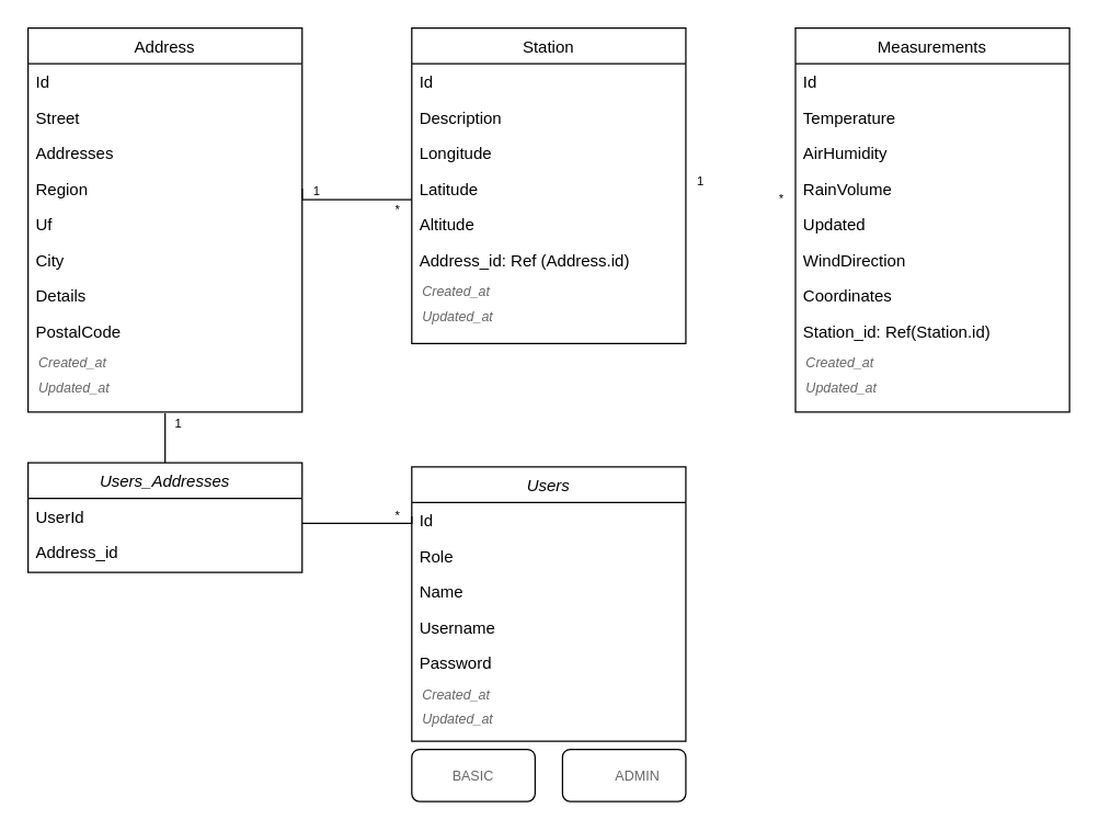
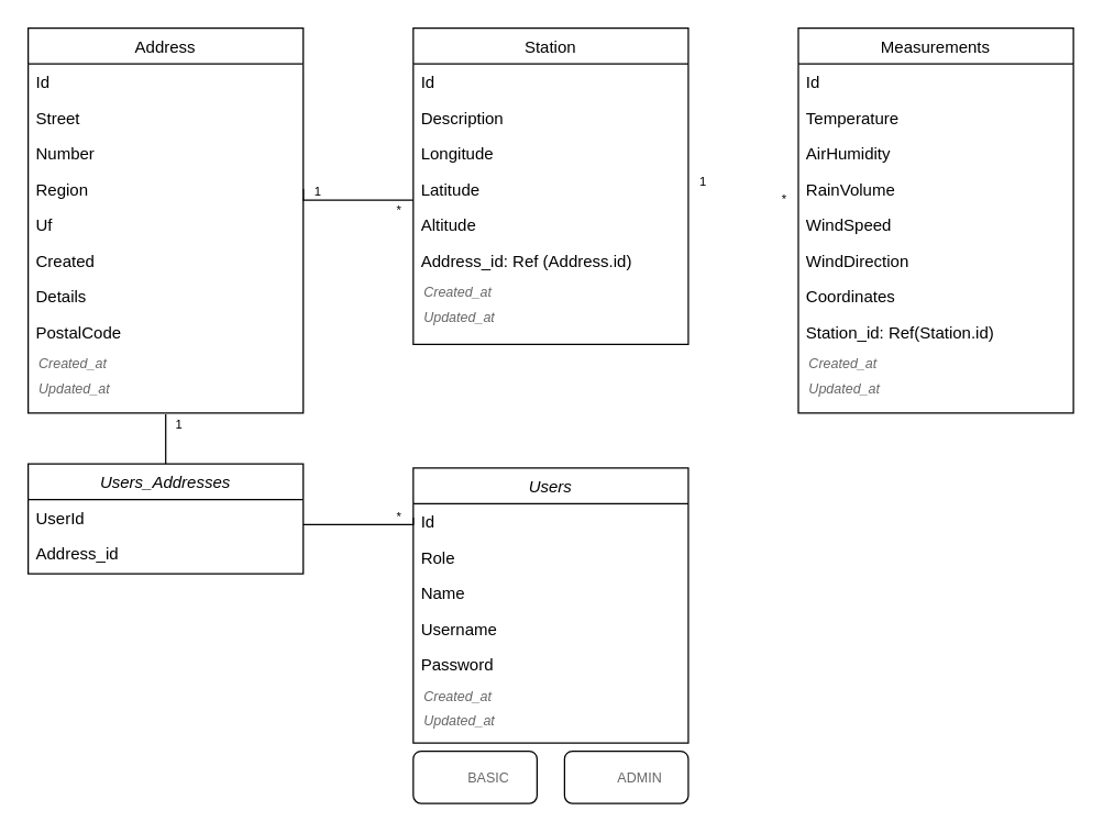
- <mxCell id="13" value="Addresses&#10;" style="text;align=left;verticalAlign=top;spacingLeft=4;spacingRight=4;overflow=hidden;rotatable=0;points=[[0,0.5],[1,0.5]];portConstraint=eastwest;rounded=0;shadow=0;html=0;" parent="10" vertex="1"><mxGeometry y="78" width="200" height="26" as="geometry" /></mxCell>
+ <mxCell id="13" value="Number&#10;" style="text;align=left;verticalAlign=top;spacingLeft=4;spacingRight=4;overflow=hidden;rotatable=0;points=[[0,0.5],[1,0.5]];portConstraint=eastwest;rounded=0;shadow=0;html=0;" parent="10" vertex="1"><mxGeometry y="78" width="200" height="26" as="geometry" /></mxCell>
- <mxCell id="26" value="Updated" style="text;align=left;verticalAlign=top;spacingLeft=4;spacingRight=4;overflow=hidden;rotatable=0;points=[[0,0.5],[1,0.5]];portConstraint=eastwest;rounded=0;shadow=0;html=0;" parent="21" vertex="1"><mxGeometry y="130" width="200" height="26" as="geometry" /></mxCell>
+ <mxCell id="26" value="WindSpeed" style="text;align=left;verticalAlign=top;spacingLeft=4;spacingRight=4;overflow=hidden;rotatable=0;points=[[0,0.5],[1,0.5]];portConstraint=eastwest;rounded=0;shadow=0;html=0;" parent="21" vertex="1"><mxGeometry y="130" width="200" height="26" as="geometry" /></mxCell>
- <mxCell id="16" value="City" style="text;align=left;verticalAlign=top;spacingLeft=4;spacingRight=4;overflow=hidden;rotatable=0;points=[[0,0.5],[1,0.5]];portConstraint=eastwest;rounded=0;shadow=0;html=0;" parent="10" vertex="1"><mxGeometry y="156" width="200" height="26" as="geometry" /></mxCell>
+ <mxCell id="16" value="Created" style="text;align=left;verticalAlign=top;spacingLeft=4;spacingRight=4;overflow=hidden;rotatable=0;points=[[0,0.5],[1,0.5]];portConstraint=eastwest;rounded=0;shadow=0;html=0;" parent="10" vertex="1"><mxGeometry y="156" width="200" height="26" as="geometry" /></mxCell>
- <mxCell id="52" value="BASIC" style="text;html=1;strokeColor=none;fillColor=none;align=center;verticalAlign=middle;whiteSpace=wrap;rounded=0;fontSize=10;fontColor=#666666;" parent="1" vertex="1"><mxGeometry x="315" y="550" width="60" height="30" as="geometry" /></mxCell>
+ <mxCell id="52" value="BASIC" style="text;html=1;strokeColor=none;fillColor=none;align=center;verticalAlign=middle;whiteSpace=wrap;rounded=0;fontSize=10;fontColor=#666666;" parent="1" vertex="1"><mxGeometry x="325" y="550" width="60" height="30" as="geometry" /></mxCell>
